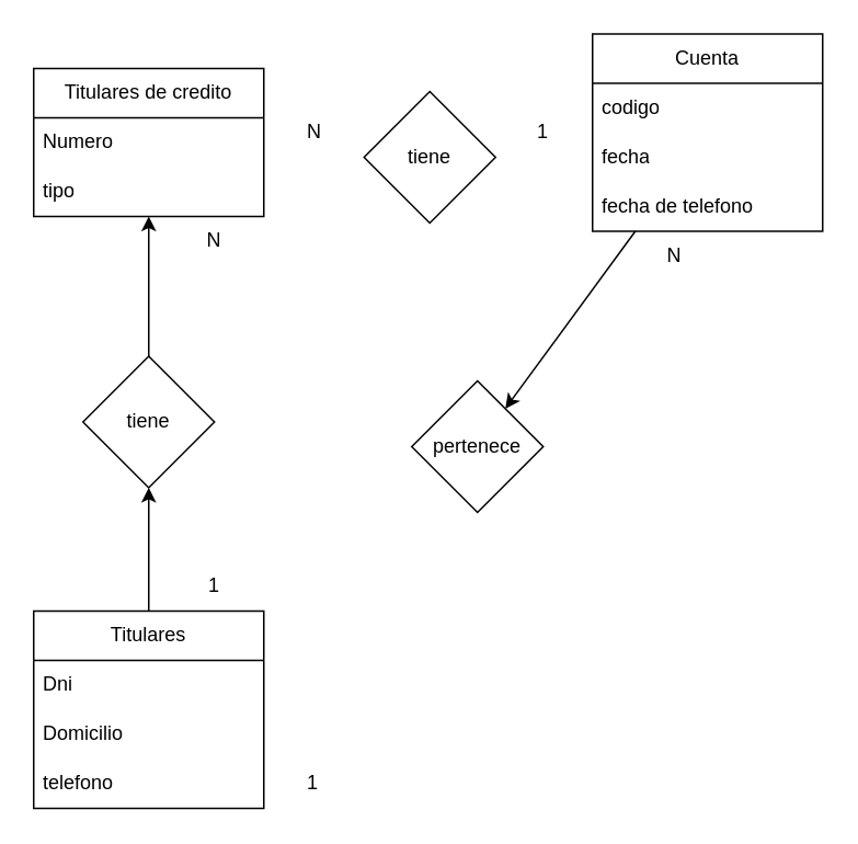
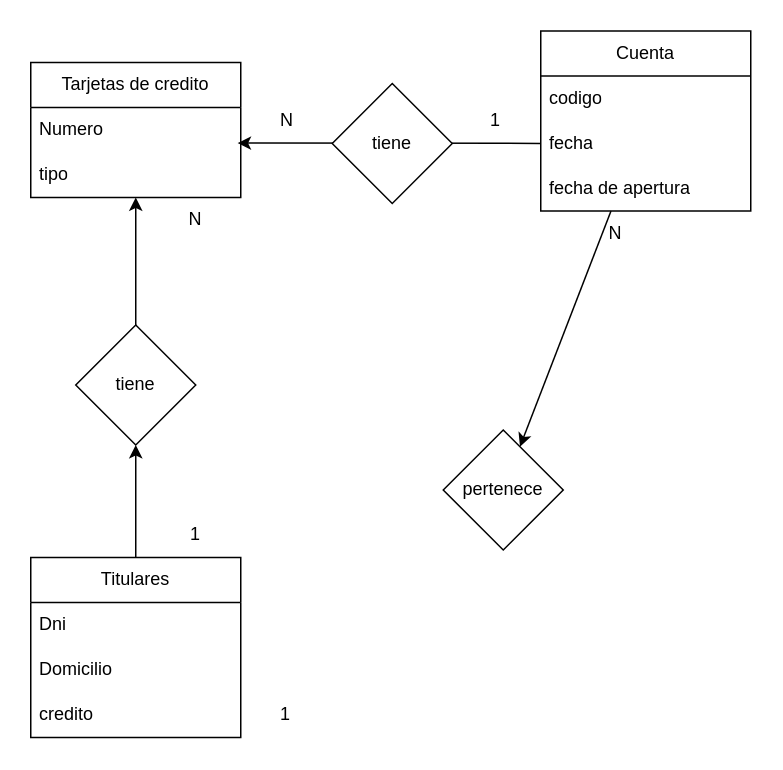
- <mxCell id="2" value="Titulares de credito" style="swimlane;fontStyle=0;childLayout=stackLayout;horizontal=1;startSize=30;horizontalStack=0;resizeParent=1;resizeParentMax=0;resizeLast=0;collapsible=1;marginBottom=0;whiteSpace=wrap;html=1;" vertex="1" parent="1"><mxGeometry x="20" y="41" width="140" height="90" as="geometry" /></mxCell>
+ <mxCell id="2" value="Tarjetas de credito" style="swimlane;fontStyle=0;childLayout=stackLayout;horizontal=1;startSize=30;horizontalStack=0;resizeParent=1;resizeParentMax=0;resizeLast=0;collapsible=1;marginBottom=0;whiteSpace=wrap;html=1;" vertex="1" parent="1"><mxGeometry x="20" y="41" width="140" height="90" as="geometry" /></mxCell>
+ <mxCell id="19" style="edgeStyle=none;html=1;entryX=0.985;entryY=0.791;entryDx=0;entryDy=0;entryPerimeter=0;" edge="1" parent="1" source="13" target="3"><mxGeometry relative="1" as="geometry"><mxPoint x="200" y="111" as="targetPoint" /></mxGeometry></mxCell>
- <mxCell id="14" value="fecha de telefono" style="text;strokeColor=none;fillColor=none;align=left;verticalAlign=middle;spacingLeft=4;spacingRight=4;overflow=hidden;points=[[0,0.5],[1,0.5]];portConstraint=eastwest;rotatable=0;whiteSpace=wrap;html=1;" vertex="1" parent="11"><mxGeometry y="90" width="140" height="30" as="geometry" /></mxCell>
+ <mxCell id="14" value="fecha de apertura" style="text;strokeColor=none;fillColor=none;align=left;verticalAlign=middle;spacingLeft=4;spacingRight=4;overflow=hidden;points=[[0,0.5],[1,0.5]];portConstraint=eastwest;rotatable=0;whiteSpace=wrap;html=1;" vertex="1" parent="11"><mxGeometry y="90" width="140" height="30" as="geometry" /></mxCell>
- <mxCell id="23" value="pertenece" style="rhombus;whiteSpace=wrap;html=1;" vertex="1" parent="1"><mxGeometry x="250" y="231" width="80" height="80" as="geometry" /></mxCell>
+ <mxCell id="23" value="pertenece" style="rhombus;whiteSpace=wrap;html=1;" vertex="1" parent="1"><mxGeometry x="295" y="286" width="80" height="80" as="geometry" /></mxCell>
- <mxCell id="9" value="telefono" style="text;strokeColor=none;fillColor=none;align=left;verticalAlign=middle;spacingLeft=4;spacingRight=4;overflow=hidden;points=[[0,0.5],[1,0.5]];portConstraint=eastwest;rotatable=0;whiteSpace=wrap;html=1;" vertex="1" parent="6"><mxGeometry y="90" width="140" height="30" as="geometry" /></mxCell>
+ <mxCell id="9" value="credito" style="text;strokeColor=none;fillColor=none;align=left;verticalAlign=middle;spacingLeft=4;spacingRight=4;overflow=hidden;points=[[0,0.5],[1,0.5]];portConstraint=eastwest;rotatable=0;whiteSpace=wrap;html=1;" vertex="1" parent="6"><mxGeometry y="90" width="140" height="30" as="geometry" /></mxCell>
